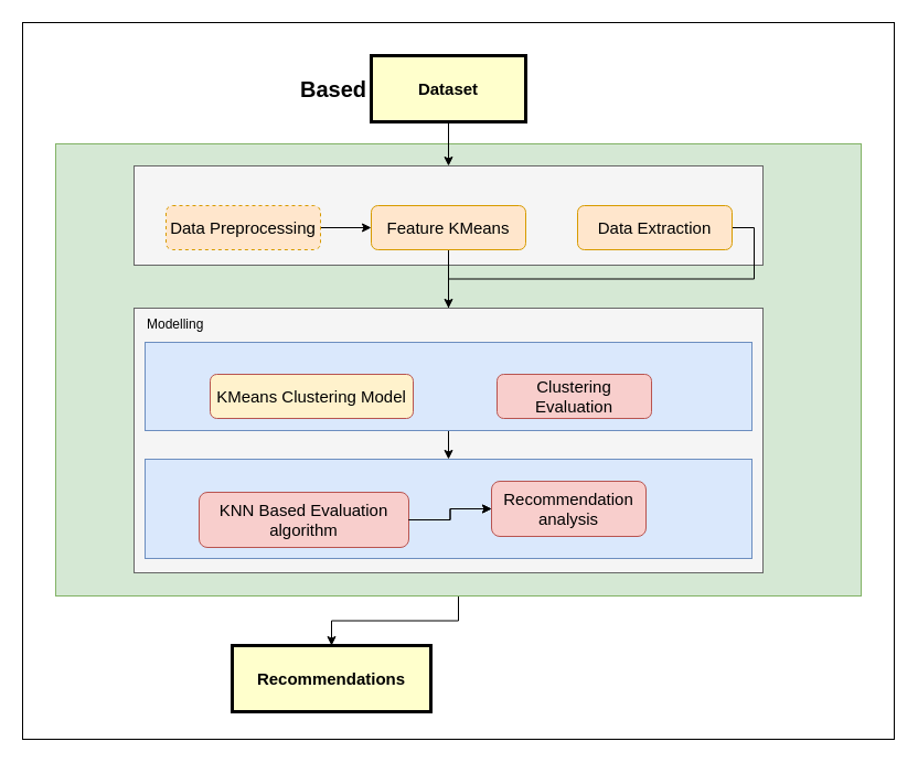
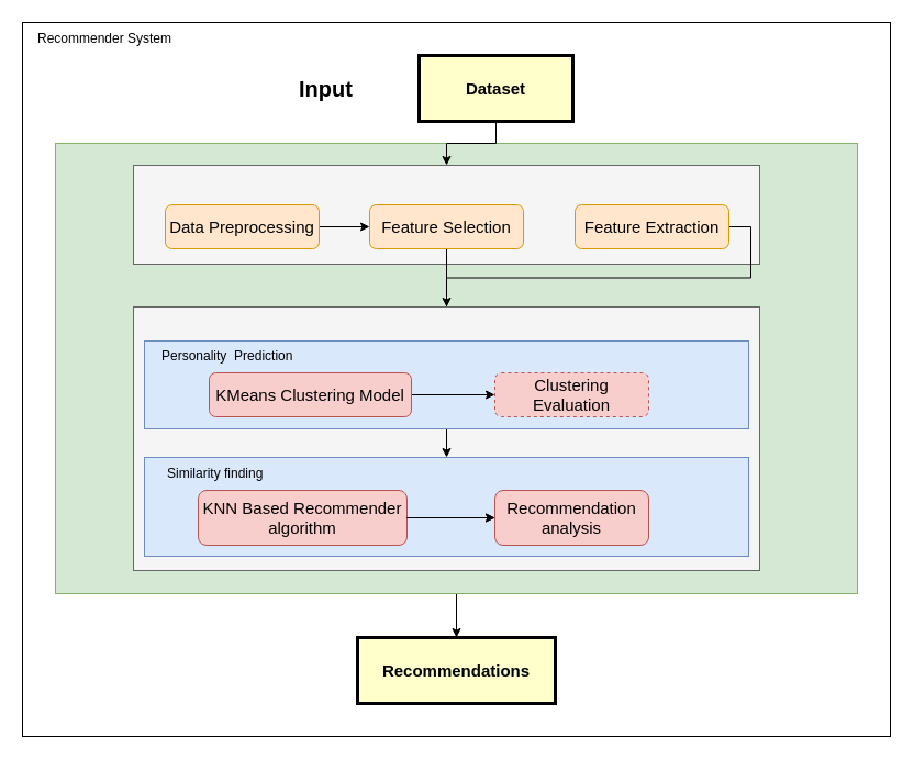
+ <mxCell id="9" value="&lt;div&gt;Recommender System&lt;/div&gt;" style="text;html=1;strokeColor=none;fillColor=none;align=center;verticalAlign=middle;whiteSpace=wrap;rounded=0;" vertex="1" parent="1"><mxGeometry x="20" y="20" width="150" height="30" as="geometry" /></mxCell>
- <mxCell id="7" value="&lt;div align=&quot;left&quot;&gt;&lt;b&gt;&lt;font style=&quot;font-size: 20px;&quot;&gt;Based&lt;/font&gt;&lt;/b&gt;&lt;/div&gt;" style="text;html=1;strokeColor=none;fillColor=none;align=left;verticalAlign=middle;whiteSpace=wrap;rounded=0;" vertex="1" parent="1"><mxGeometry x="270" y="65" width="60" height="30" as="geometry" /></mxCell>
+ <mxCell id="7" value="&lt;div align=&quot;left&quot;&gt;&lt;b&gt;&lt;font style=&quot;font-size: 20px;&quot;&gt;Input&lt;/font&gt;&lt;/b&gt;&lt;/div&gt;" style="text;html=1;strokeColor=none;fillColor=none;align=left;verticalAlign=middle;whiteSpace=wrap;rounded=0;" vertex="1" parent="1"><mxGeometry x="270" y="65" width="60" height="30" as="geometry" /></mxCell>
- <mxCell id="6" value="Dataset" style="whiteSpace=wrap;align=center;verticalAlign=middle;fontStyle=1;strokeWidth=3;fillColor=#FFFFCC;fontSize=15;" parent="1" vertex="1"><mxGeometry x="336" y="50" width="140" height="60" as="geometry" /></mxCell>
+ <mxCell id="6" value="Dataset" style="whiteSpace=wrap;align=center;verticalAlign=middle;fontStyle=1;strokeWidth=3;fillColor=#FFFFCC;fontSize=15;" parent="1" vertex="1"><mxGeometry x="381" y="50" width="140" height="60" as="geometry" /></mxCell>
- <mxCell id="11" value="Data Preprocessing" style="rounded=1;whiteSpace=wrap;html=1;fontSize=15;fillColor=#ffe6cc;strokeColor=#d79b00;dashed=1;" vertex="1" parent="1"><mxGeometry x="150" y="186" width="140" height="40" as="geometry" /></mxCell>
+ <mxCell id="11" value="Data Preprocessing" style="rounded=1;whiteSpace=wrap;html=1;fontSize=15;fillColor=#ffe6cc;strokeColor=#d79b00;" vertex="1" parent="1"><mxGeometry x="150" y="186" width="140" height="40" as="geometry" /></mxCell>
- <mxCell id="13" value="Feature KMeans" style="rounded=1;whiteSpace=wrap;html=1;fontSize=15;fillColor=#ffe6cc;strokeColor=#d79b00;" vertex="1" parent="1"><mxGeometry x="336" y="186" width="140" height="40" as="geometry" /></mxCell>
+ <mxCell id="13" value="Feature Selection" style="rounded=1;whiteSpace=wrap;html=1;fontSize=15;fillColor=#ffe6cc;strokeColor=#d79b00;" vertex="1" parent="1"><mxGeometry x="336" y="186" width="140" height="40" as="geometry" /></mxCell>
- <mxCell id="15" value="Data Extraction" style="rounded=1;whiteSpace=wrap;html=1;fontSize=15;fillColor=#ffe6cc;strokeColor=#d79b00;" vertex="1" parent="1"><mxGeometry x="523" y="186" width="140" height="40" as="geometry" /></mxCell>
+ <mxCell id="15" value="Feature Extraction" style="rounded=1;whiteSpace=wrap;html=1;fontSize=15;fillColor=#ffe6cc;strokeColor=#d79b00;" vertex="1" parent="1"><mxGeometry x="523" y="186" width="140" height="40" as="geometry" /></mxCell>
- <mxCell id="18" value="&lt;div align=&quot;left&quot;&gt;Modelling&lt;/div&gt;" style="text;html=1;strokeColor=none;fillColor=none;align=left;verticalAlign=middle;whiteSpace=wrap;rounded=0;" vertex="1" parent="1"><mxGeometry x="131" y="279" width="73" height="30" as="geometry" /></mxCell>
+ <mxCell id="23" value="Personality&amp;nbsp; Prediction" style="text;html=1;strokeColor=none;fillColor=none;align=left;verticalAlign=middle;whiteSpace=wrap;rounded=0;" vertex="1" parent="1"><mxGeometry x="144.5" y="309" width="135.5" height="30" as="geometry" /></mxCell>
- <mxCell id="22" value="KMeans Clustering Model" style="rounded=1;whiteSpace=wrap;html=1;fontSize=15;fillColor=#fff2cc;strokeColor=#b85450;" vertex="1" parent="1"><mxGeometry x="190" y="339" width="184" height="40" as="geometry" /></mxCell>
+ <mxCell id="22" value="KMeans Clustering Model" style="rounded=1;whiteSpace=wrap;html=1;fontSize=15;fillColor=#f8cecc;strokeColor=#b85450;" vertex="1" parent="1"><mxGeometry x="190" y="339" width="184" height="40" as="geometry" /></mxCell>
+ <mxCell id="21" style="edgeStyle=orthogonalEdgeStyle;rounded=0;orthogonalLoop=1;jettySize=auto;html=1;exitX=1;exitY=0.5;exitDx=0;exitDy=0;entryX=0;entryY=0.5;entryDx=0;entryDy=0;fontSize=15;" edge="1" parent="1" source="22" target="24"><mxGeometry relative="1" as="geometry" /></mxCell>
- <mxCell id="24" value="Clustering Evaluation" style="rounded=1;whiteSpace=wrap;html=1;fontSize=15;fillColor=#f8cecc;strokeColor=#b85450;" vertex="1" parent="1"><mxGeometry x="450" y="339" width="140" height="40" as="geometry" /></mxCell>
+ <mxCell id="24" value="Clustering Evaluation" style="rounded=1;whiteSpace=wrap;html=1;fontSize=15;fillColor=#f8cecc;strokeColor=#b85450;dashed=1;" vertex="1" parent="1"><mxGeometry x="450" y="339" width="140" height="40" as="geometry" /></mxCell>
+ <mxCell id="28" value="Similarity finding" style="text;html=1;strokeColor=none;fillColor=none;align=left;verticalAlign=middle;whiteSpace=wrap;rounded=0;" vertex="1" parent="26"><mxGeometry x="19" width="109" height="30" as="geometry" /></mxCell>
- <mxCell id="30" value="Recommendation analysis " style="rounded=1;whiteSpace=wrap;html=1;fontSize=15;fillColor=#f8cecc;strokeColor=#b85450;" vertex="1" parent="26"><mxGeometry x="314" y="20" width="140" height="50" as="geometry" /></mxCell>
+ <mxCell id="30" value="Recommendation analysis " style="rounded=1;whiteSpace=wrap;html=1;fontSize=15;fillColor=#f8cecc;strokeColor=#b85450;" vertex="1" parent="26"><mxGeometry x="319" y="30" width="140" height="50" as="geometry" /></mxCell>
- <mxCell id="29" value="KNN Based Evaluation algorithm" style="rounded=1;whiteSpace=wrap;html=1;fontSize=15;fillColor=#f8cecc;strokeColor=#b85450;" vertex="1" parent="26"><mxGeometry x="49" y="30" width="190" height="50" as="geometry" /></mxCell>
+ <mxCell id="29" value="KNN Based Recommender algorithm" style="rounded=1;whiteSpace=wrap;html=1;fontSize=15;fillColor=#f8cecc;strokeColor=#b85450;" vertex="1" parent="26"><mxGeometry x="49" y="30" width="190" height="50" as="geometry" /></mxCell>
- <mxCell id="25" value="Recommendations" style="whiteSpace=wrap;align=center;verticalAlign=middle;fontStyle=1;strokeWidth=3;fillColor=#FFFFCC;fontSize=15;" vertex="1" parent="1"><mxGeometry x="210" y="585" width="180" height="60" as="geometry" /></mxCell>
+ <mxCell id="25" value="Recommendations" style="whiteSpace=wrap;align=center;verticalAlign=middle;fontStyle=1;strokeWidth=3;fillColor=#FFFFCC;fontSize=15;" vertex="1" parent="1"><mxGeometry x="325" y="580" width="180" height="60" as="geometry" /></mxCell>
